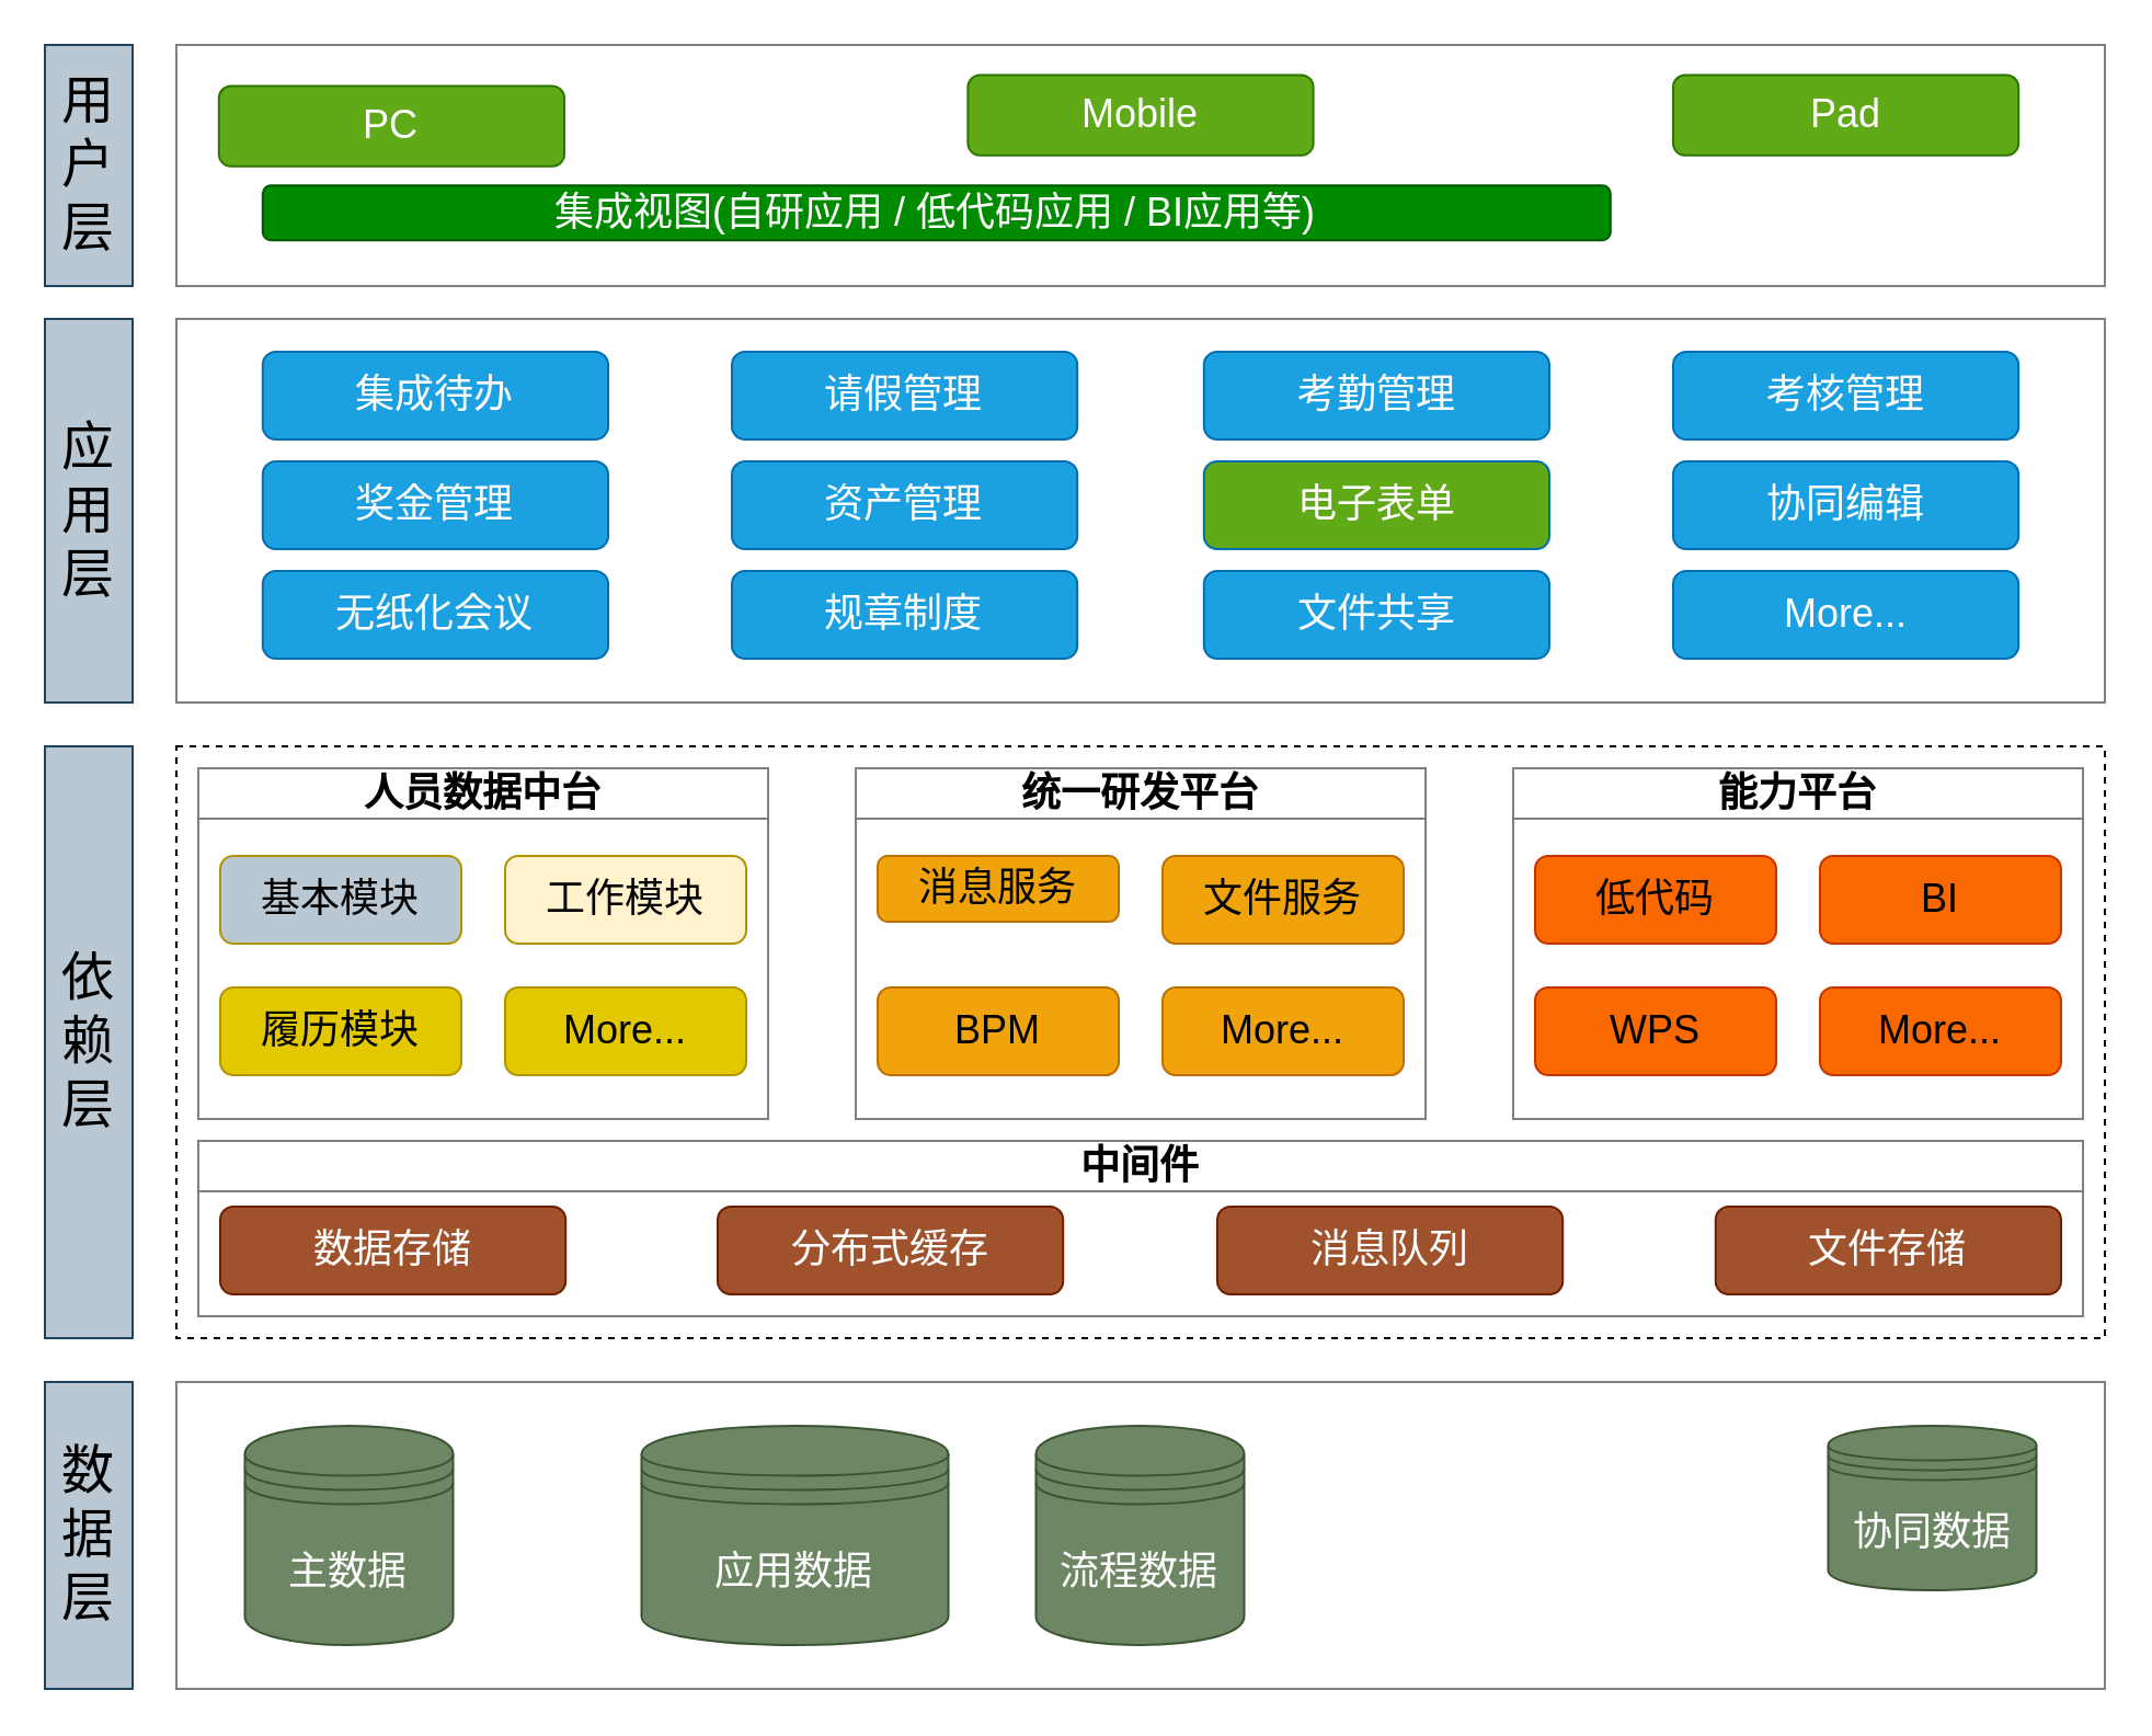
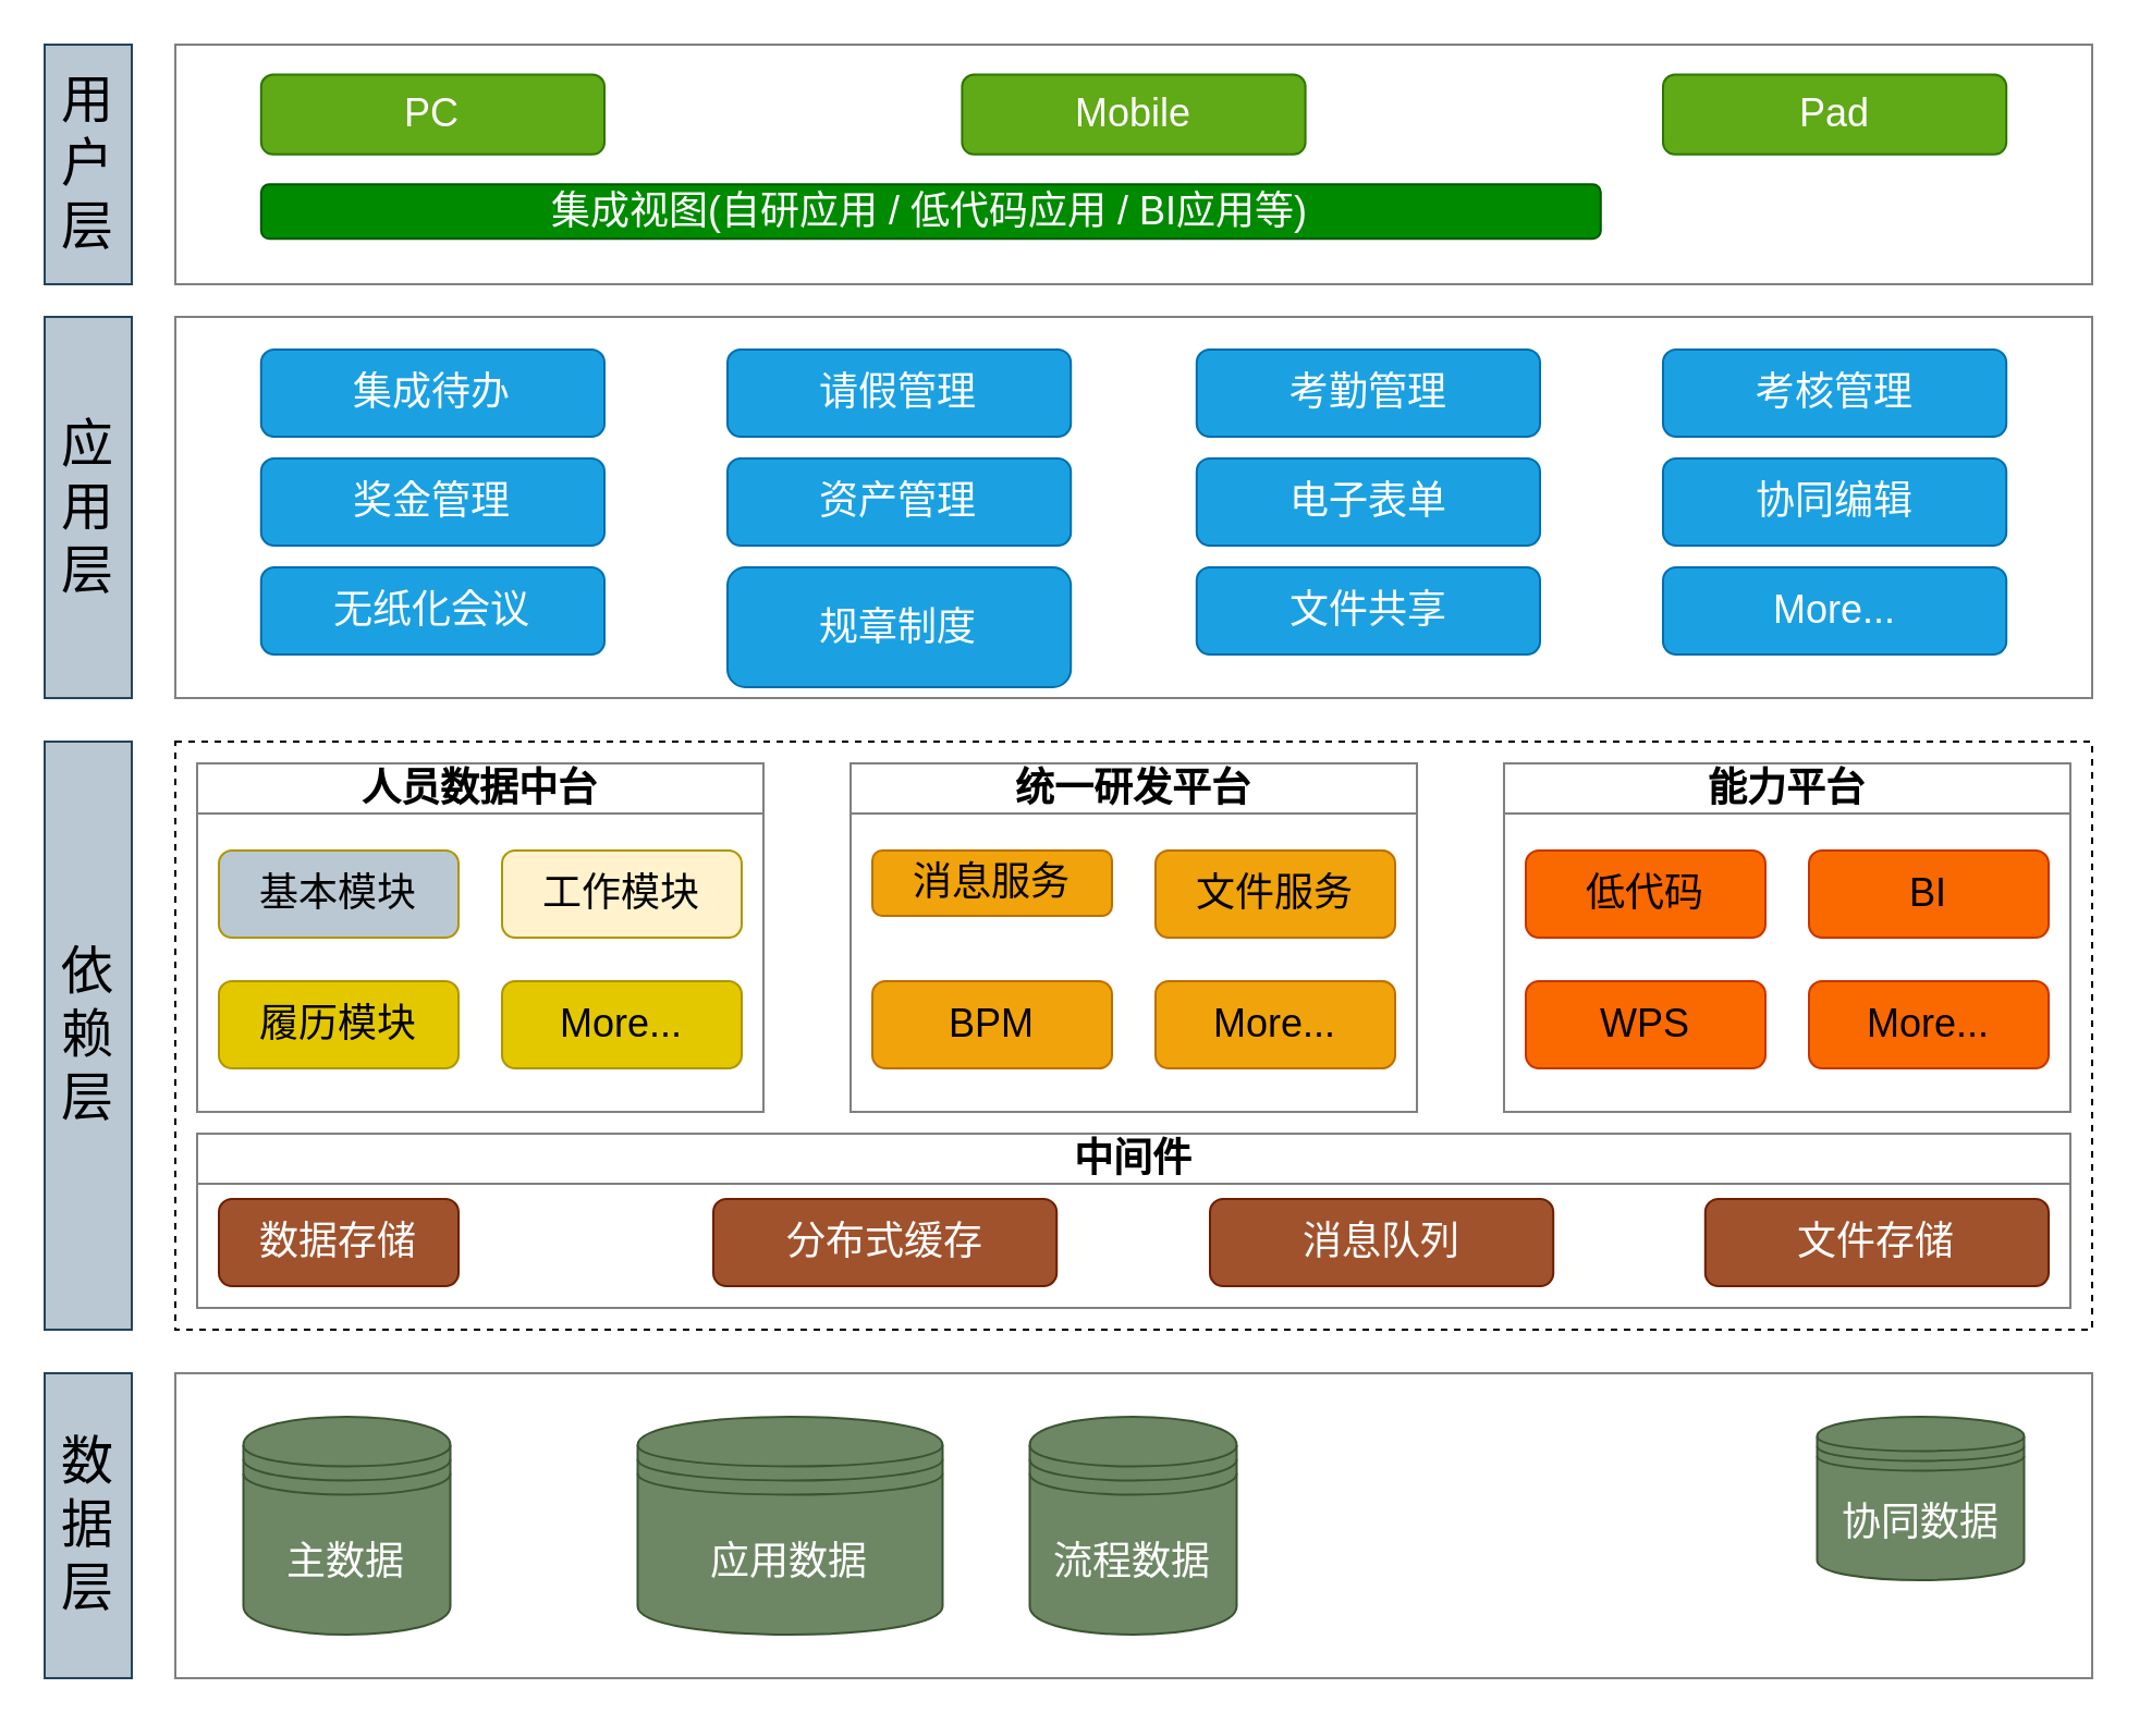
- <mxCell id="23" value="&lt;font size=&quot;4&quot;&gt;PC&lt;/font&gt;" style="rounded=1;whiteSpace=wrap;html=1;fillColor=#60a917;fontColor=#ffffff;strokeColor=#2D7600;" parent="21" vertex="1"><mxGeometry x="19.403" y="18.75" width="157.612" height="36.667" as="geometry" /></mxCell>
+ <mxCell id="23" value="&lt;font size=&quot;4&quot;&gt;PC&lt;/font&gt;" style="rounded=1;whiteSpace=wrap;html=1;fillColor=#60a917;fontColor=#ffffff;strokeColor=#2D7600;" parent="21" vertex="1"><mxGeometry x="39.403" y="13.75" width="157.612" height="36.667" as="geometry" /></mxCell>
- <mxCell id="14" value="&lt;font style=&quot;font-size: 18px;&quot;&gt;电子表单&lt;/font&gt;" style="rounded=1;whiteSpace=wrap;html=1;fillColor=#60a917;fontColor=#ffffff;strokeColor=#006EAF;" parent="6" vertex="1"><mxGeometry x="468.896" y="65" width="157.612" height="40" as="geometry" /></mxCell>
+ <mxCell id="14" value="&lt;font style=&quot;font-size: 18px;&quot;&gt;电子表单&lt;/font&gt;" style="rounded=1;whiteSpace=wrap;html=1;fillColor=#1ba1e2;fontColor=#ffffff;strokeColor=#006EAF;" parent="6" vertex="1"><mxGeometry x="468.896" y="65" width="157.612" height="40" as="geometry" /></mxCell>
- <mxCell id="17" value="&lt;font size=&quot;4&quot;&gt;规章制度&lt;/font&gt;" style="rounded=1;whiteSpace=wrap;html=1;fillColor=#1ba1e2;fontColor=#ffffff;strokeColor=#006EAF;" parent="6" vertex="1"><mxGeometry x="253.493" y="115" width="157.612" height="40" as="geometry" /></mxCell>
+ <mxCell id="17" value="&lt;font size=&quot;4&quot;&gt;规章制度&lt;/font&gt;" style="rounded=1;whiteSpace=wrap;html=1;fillColor=#1ba1e2;fontColor=#ffffff;strokeColor=#006EAF;" parent="6" vertex="1"><mxGeometry x="253.493" y="115" width="157.612" height="55" as="geometry" /></mxCell>
- <mxCell id="44" value="&lt;font size=&quot;4&quot;&gt;数据存储&lt;/font&gt;" style="rounded=1;whiteSpace=wrap;html=1;fillColor=#a0522d;fontColor=#ffffff;strokeColor=#6D1F00;" parent="1" vertex="1"><mxGeometry x="100.003" y="550" width="157.612" height="40" as="geometry" /></mxCell>
+ <mxCell id="44" value="&lt;font size=&quot;4&quot;&gt;数据存储&lt;/font&gt;" style="rounded=1;whiteSpace=wrap;html=1;fillColor=#a0522d;fontColor=#ffffff;strokeColor=#6D1F00;" parent="1" vertex="1"><mxGeometry x="100.003" y="550" width="110" height="40" as="geometry" /></mxCell>
